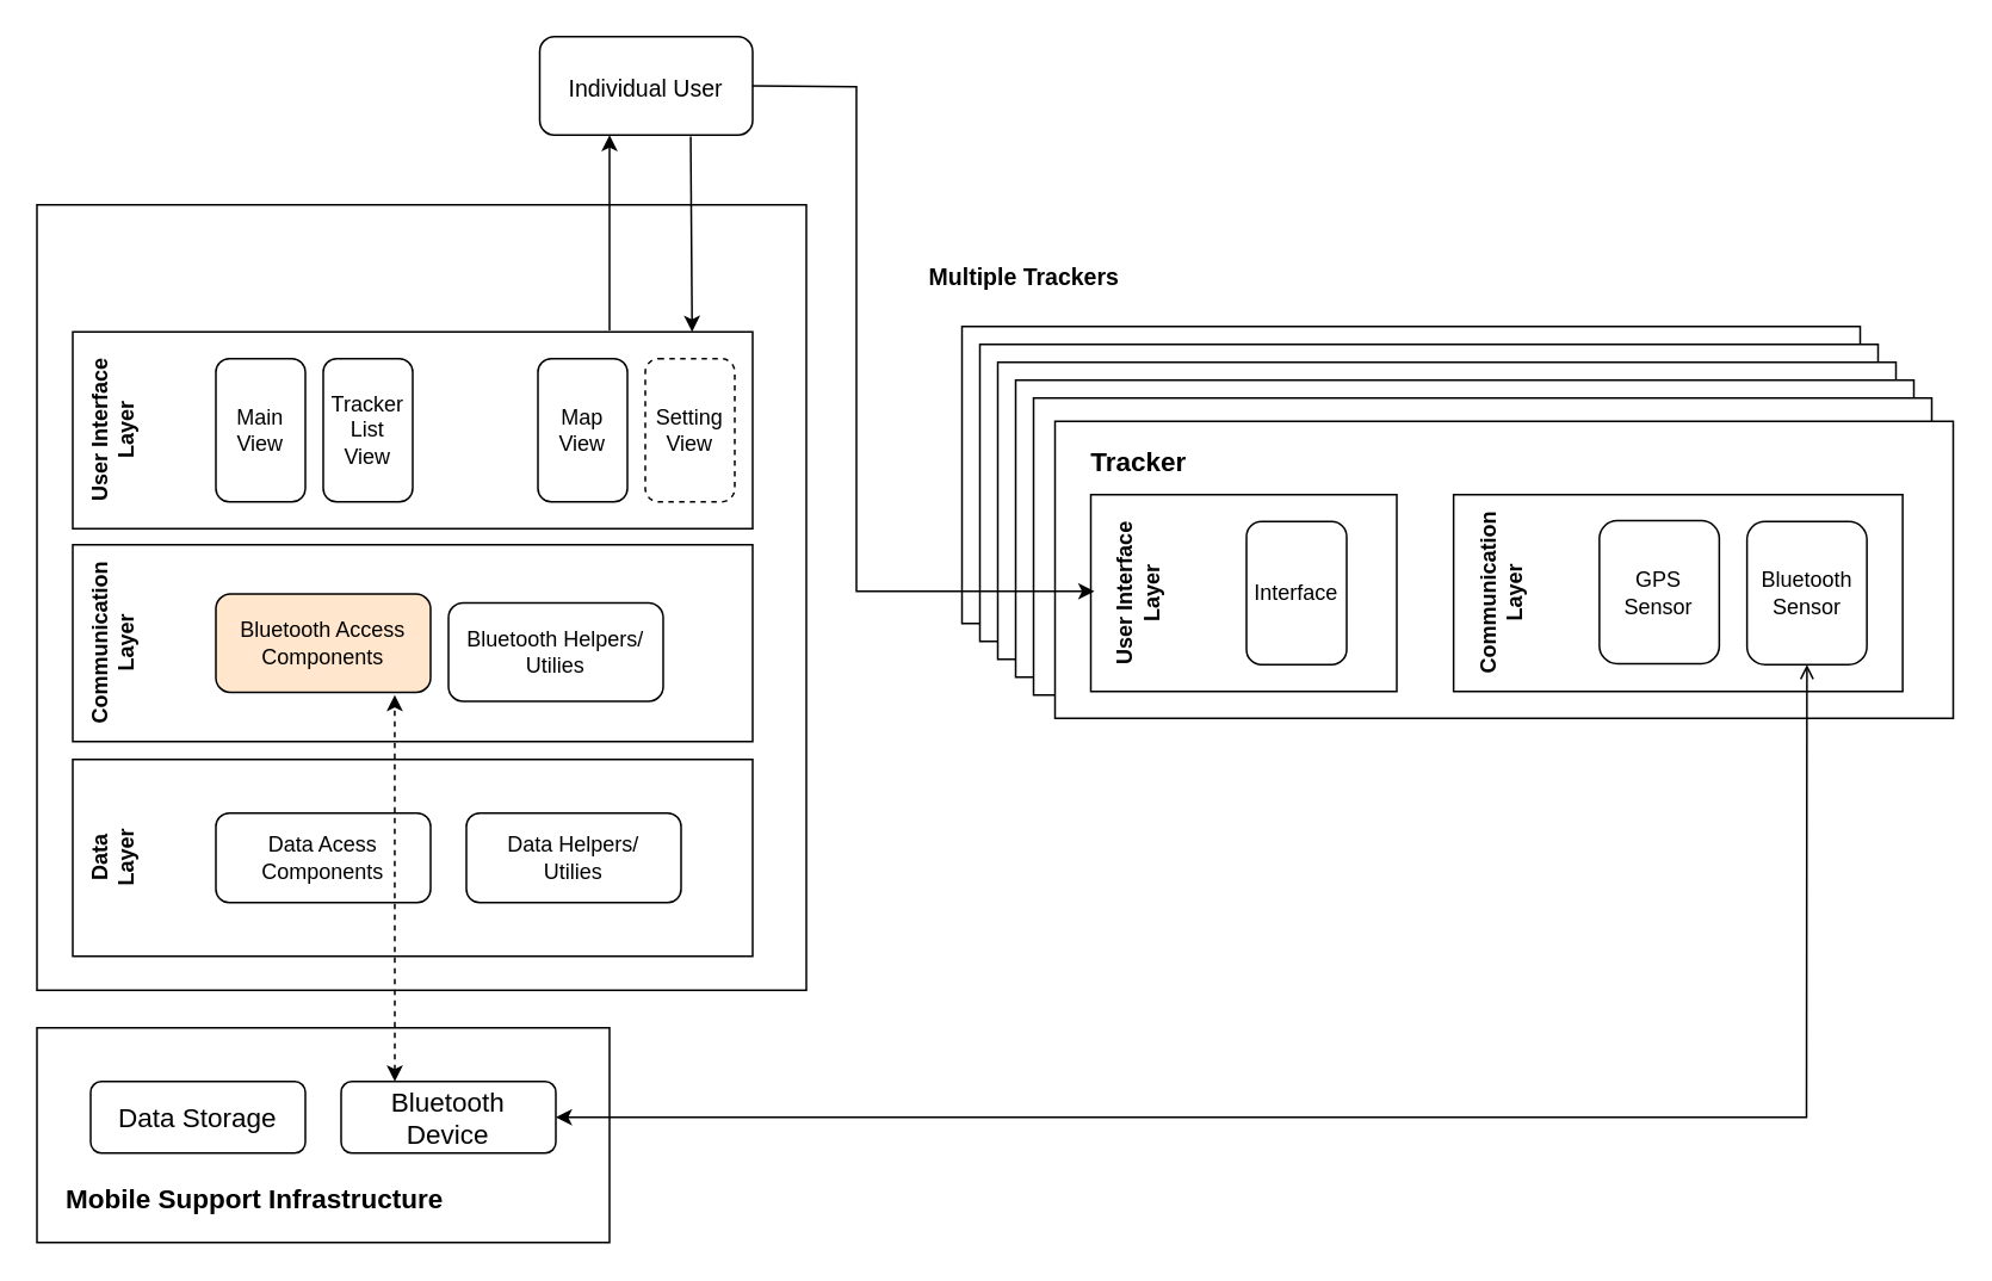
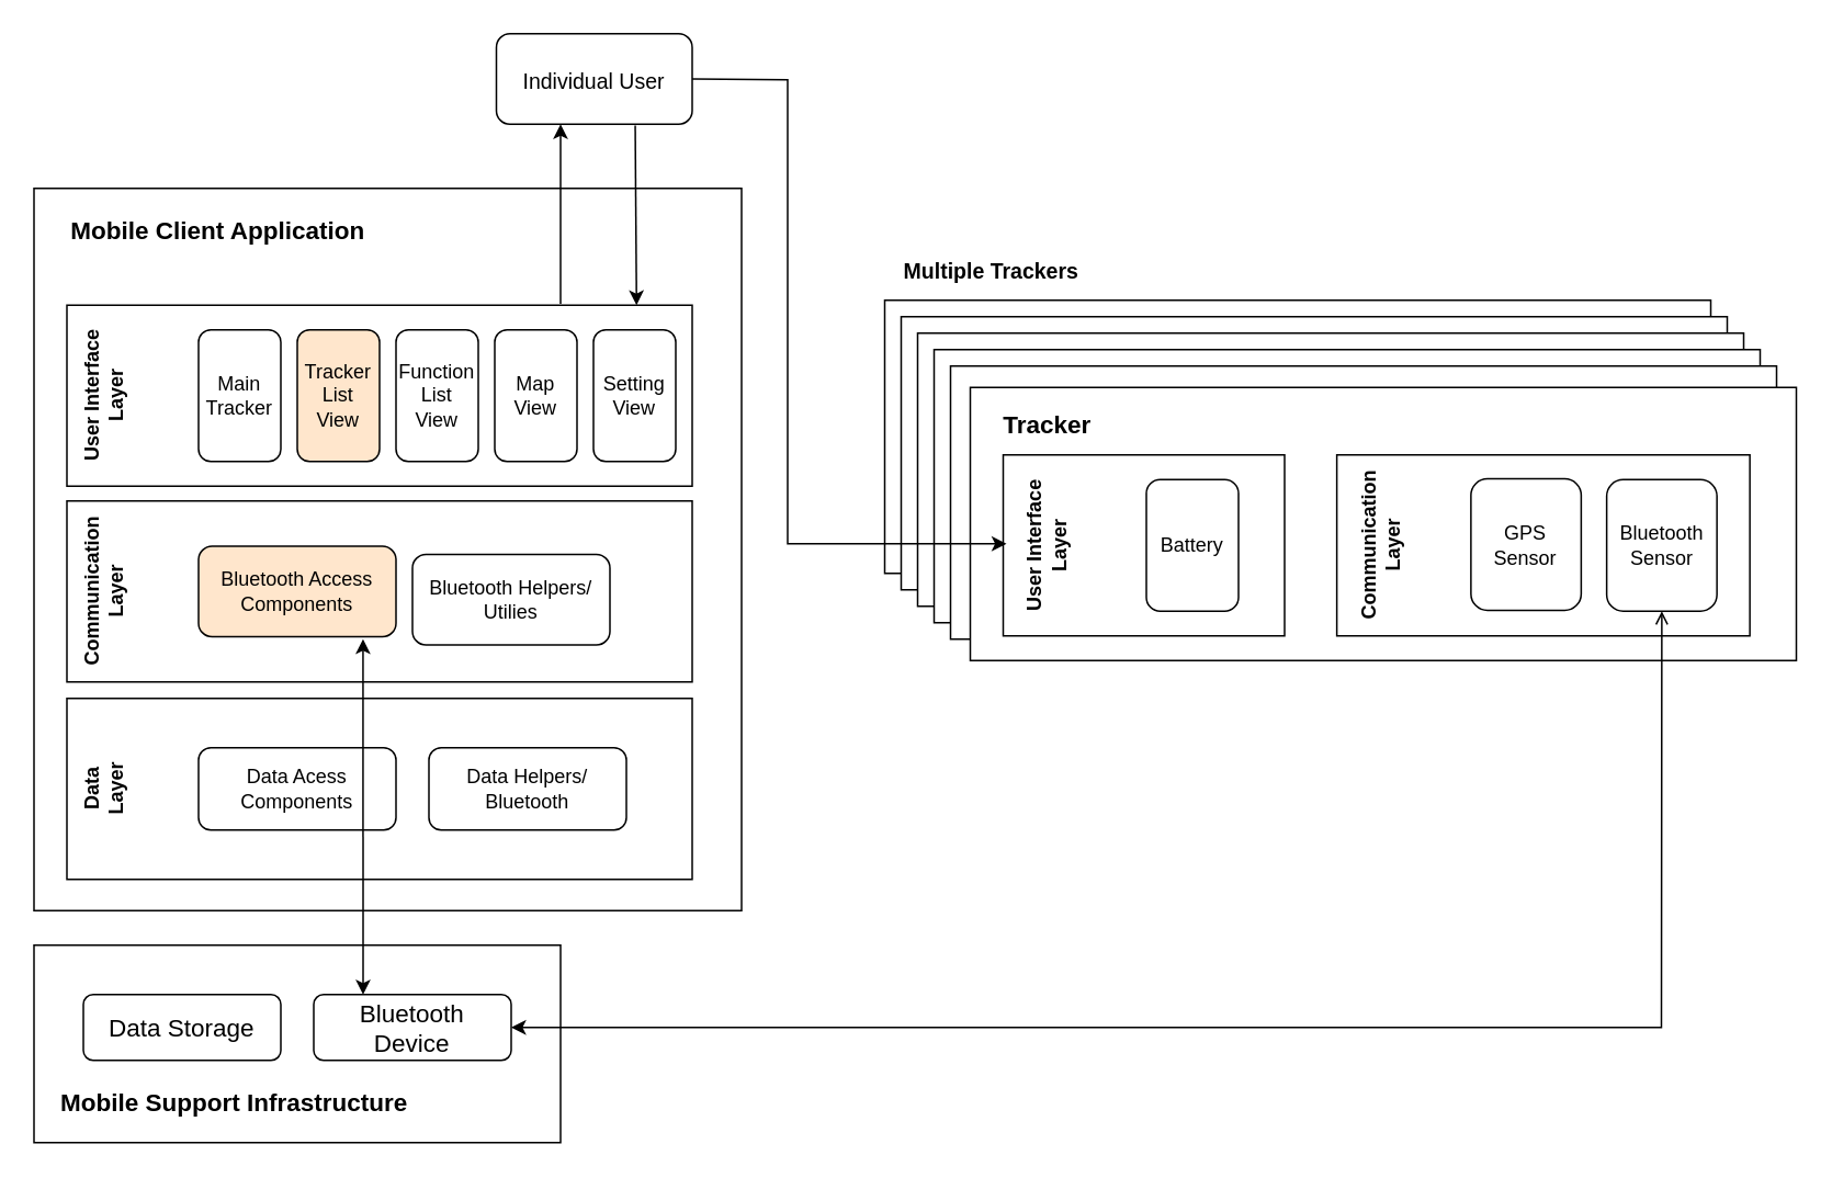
+ <mxCell id="18" value="&lt;b&gt;&lt;font style=&quot;font-size: 15px&quot;&gt;Mobile Client Application&lt;/font&gt;&lt;/b&gt;" style="text;html=1;strokeColor=none;fillColor=none;align=center;verticalAlign=middle;whiteSpace=wrap;rounded=0;" vertex="1" parent="1"><mxGeometry x="32.5" y="124" width="197.5" height="30" as="geometry" /></mxCell>
- <mxCell id="41" value="&lt;b&gt;&lt;font style=&quot;font-size: 13px&quot;&gt;Multiple Trackers&lt;/font&gt;&lt;/b&gt;" style="text;html=1;strokeColor=none;fillColor=none;align=center;verticalAlign=middle;whiteSpace=wrap;rounded=0;fontSize=13;" vertex="1" parent="1"><mxGeometry x="478" y="139" width="188" height="30" as="geometry" /></mxCell>
+ <mxCell id="41" value="&lt;b&gt;&lt;font style=&quot;font-size: 13px&quot;&gt;Multiple Trackers&lt;/font&gt;&lt;/b&gt;" style="text;html=1;strokeColor=none;fillColor=none;align=center;verticalAlign=middle;whiteSpace=wrap;rounded=0;fontSize=13;" vertex="1" parent="1"><mxGeometry x="508" y="149" width="188" height="30" as="geometry" /></mxCell>
- <mxCell id="5" value="Main&lt;br&gt;View" style="rounded=1;whiteSpace=wrap;html=1;" vertex="1" parent="1"><mxGeometry x="120" y="200" width="50" height="80" as="geometry" /></mxCell>
+ <mxCell id="5" value="Main&lt;br&gt;Tracker" style="rounded=1;whiteSpace=wrap;html=1;" vertex="1" parent="1"><mxGeometry x="120" y="200" width="50" height="80" as="geometry" /></mxCell>
- <mxCell id="6" value="Tracker&lt;br&gt;List&lt;br&gt;View" style="rounded=1;whiteSpace=wrap;html=1;" vertex="1" parent="1"><mxGeometry x="180" y="200" width="50" height="80" as="geometry" /></mxCell>
+ <mxCell id="6" value="Tracker&lt;br&gt;List&lt;br&gt;View" style="rounded=1;whiteSpace=wrap;html=1;fillColor=#ffe6cc;" vertex="1" parent="1"><mxGeometry x="180" y="200" width="50" height="80" as="geometry" /></mxCell>
+ <mxCell id="7" value="Function&lt;br&gt;List&lt;br&gt;View" style="rounded=1;whiteSpace=wrap;html=1;" vertex="1" parent="1"><mxGeometry x="240" y="200" width="50" height="80" as="geometry" /></mxCell>
- <mxCell id="9" value="Setting&lt;br&gt;View" style="rounded=1;whiteSpace=wrap;html=1;dashed=1;" vertex="1" parent="1"><mxGeometry x="360" y="200" width="50" height="80" as="geometry" /></mxCell>
+ <mxCell id="9" value="Setting&lt;br&gt;View" style="rounded=1;whiteSpace=wrap;html=1;" vertex="1" parent="1"><mxGeometry x="360" y="200" width="50" height="80" as="geometry" /></mxCell>
- <mxCell id="36" value="Interface" style="rounded=1;whiteSpace=wrap;html=1;" vertex="1" parent="1"><mxGeometry x="696" y="291" width="56" height="80" as="geometry" /></mxCell>
+ <mxCell id="36" value="Battery" style="rounded=1;whiteSpace=wrap;html=1;" vertex="1" parent="1"><mxGeometry x="696" y="291" width="56" height="80" as="geometry" /></mxCell>
- <mxCell id="16" value="Data Helpers/&lt;br&gt;Utilies" style="rounded=1;whiteSpace=wrap;html=1;" vertex="1" parent="1"><mxGeometry x="260" y="454" width="120" height="50" as="geometry" /></mxCell>
+ <mxCell id="16" value="Data Helpers/&lt;br&gt;Bluetooth" style="rounded=1;whiteSpace=wrap;html=1;" vertex="1" parent="1"><mxGeometry x="260" y="454" width="120" height="50" as="geometry" /></mxCell>
- <mxCell id="44" value="" style="endArrow=classic;startArrow=classic;html=1;rounded=0;fontSize=13;exitX=0.25;exitY=0;exitDx=0;exitDy=0;entryX=0.833;entryY=1.027;entryDx=0;entryDy=0;entryPerimeter=0;dashed=1;" edge="1" parent="1" source="22" target="12"><mxGeometry width="50" height="50" relative="1" as="geometry"><mxPoint x="486" y="366" as="sourcePoint" /><mxPoint x="536" y="316" as="targetPoint" /></mxGeometry></mxCell>
+ <mxCell id="44" value="" style="endArrow=classic;startArrow=classic;html=1;rounded=0;fontSize=13;exitX=0.25;exitY=0;exitDx=0;exitDy=0;entryX=0.833;entryY=1.027;entryDx=0;entryDy=0;entryPerimeter=0;" edge="1" parent="1" source="22" target="12"><mxGeometry width="50" height="50" relative="1" as="geometry"><mxPoint x="486" y="366" as="sourcePoint" /><mxPoint x="536" y="316" as="targetPoint" /></mxGeometry></mxCell>
